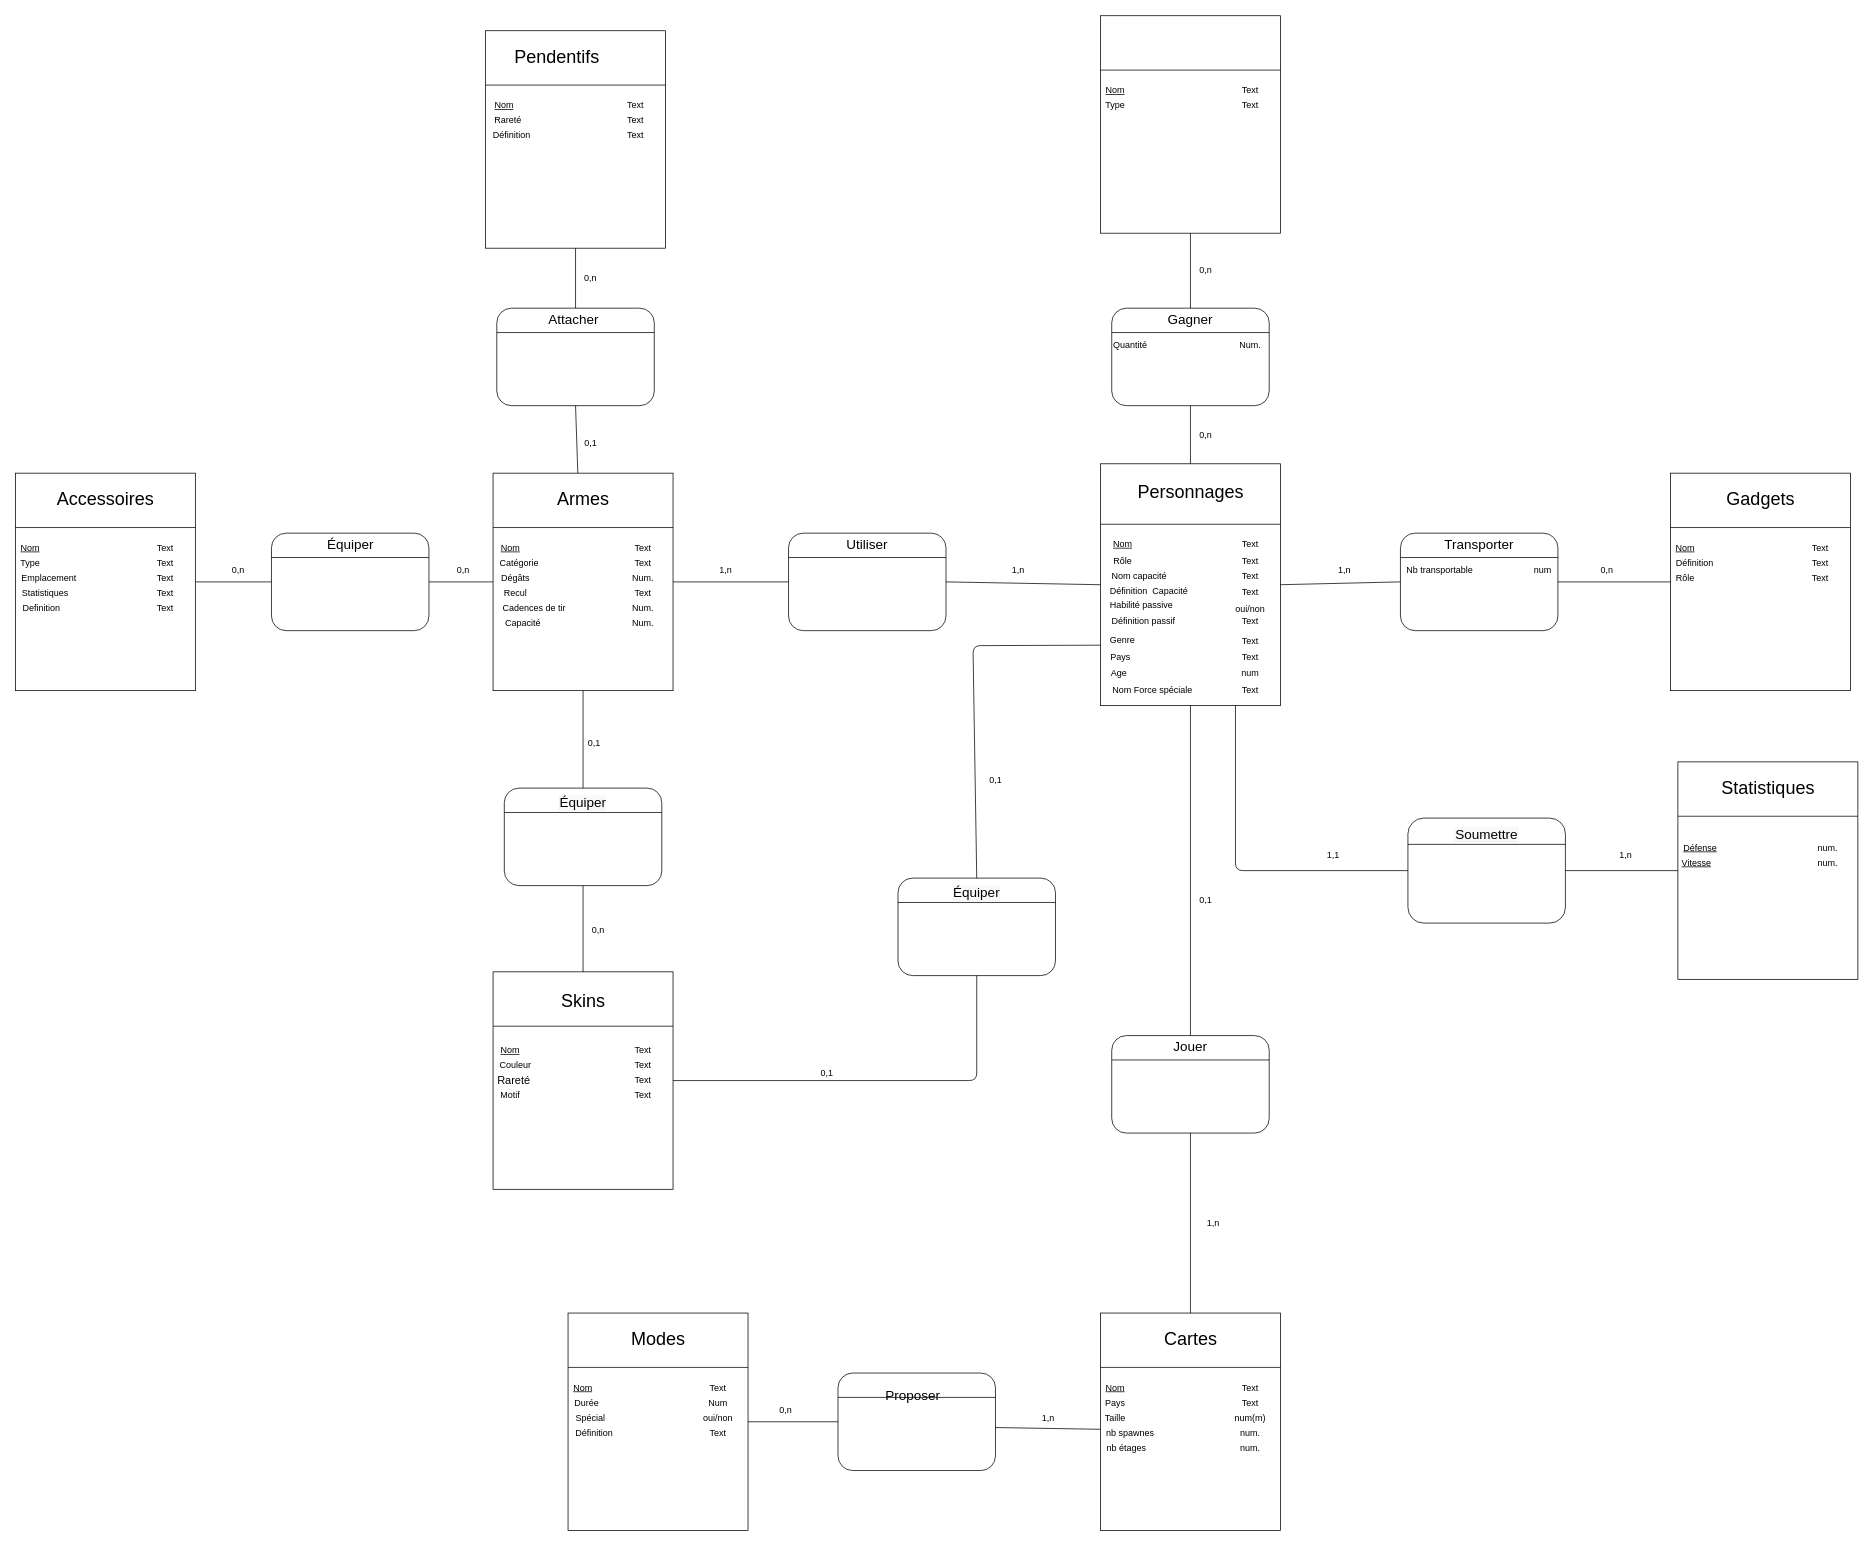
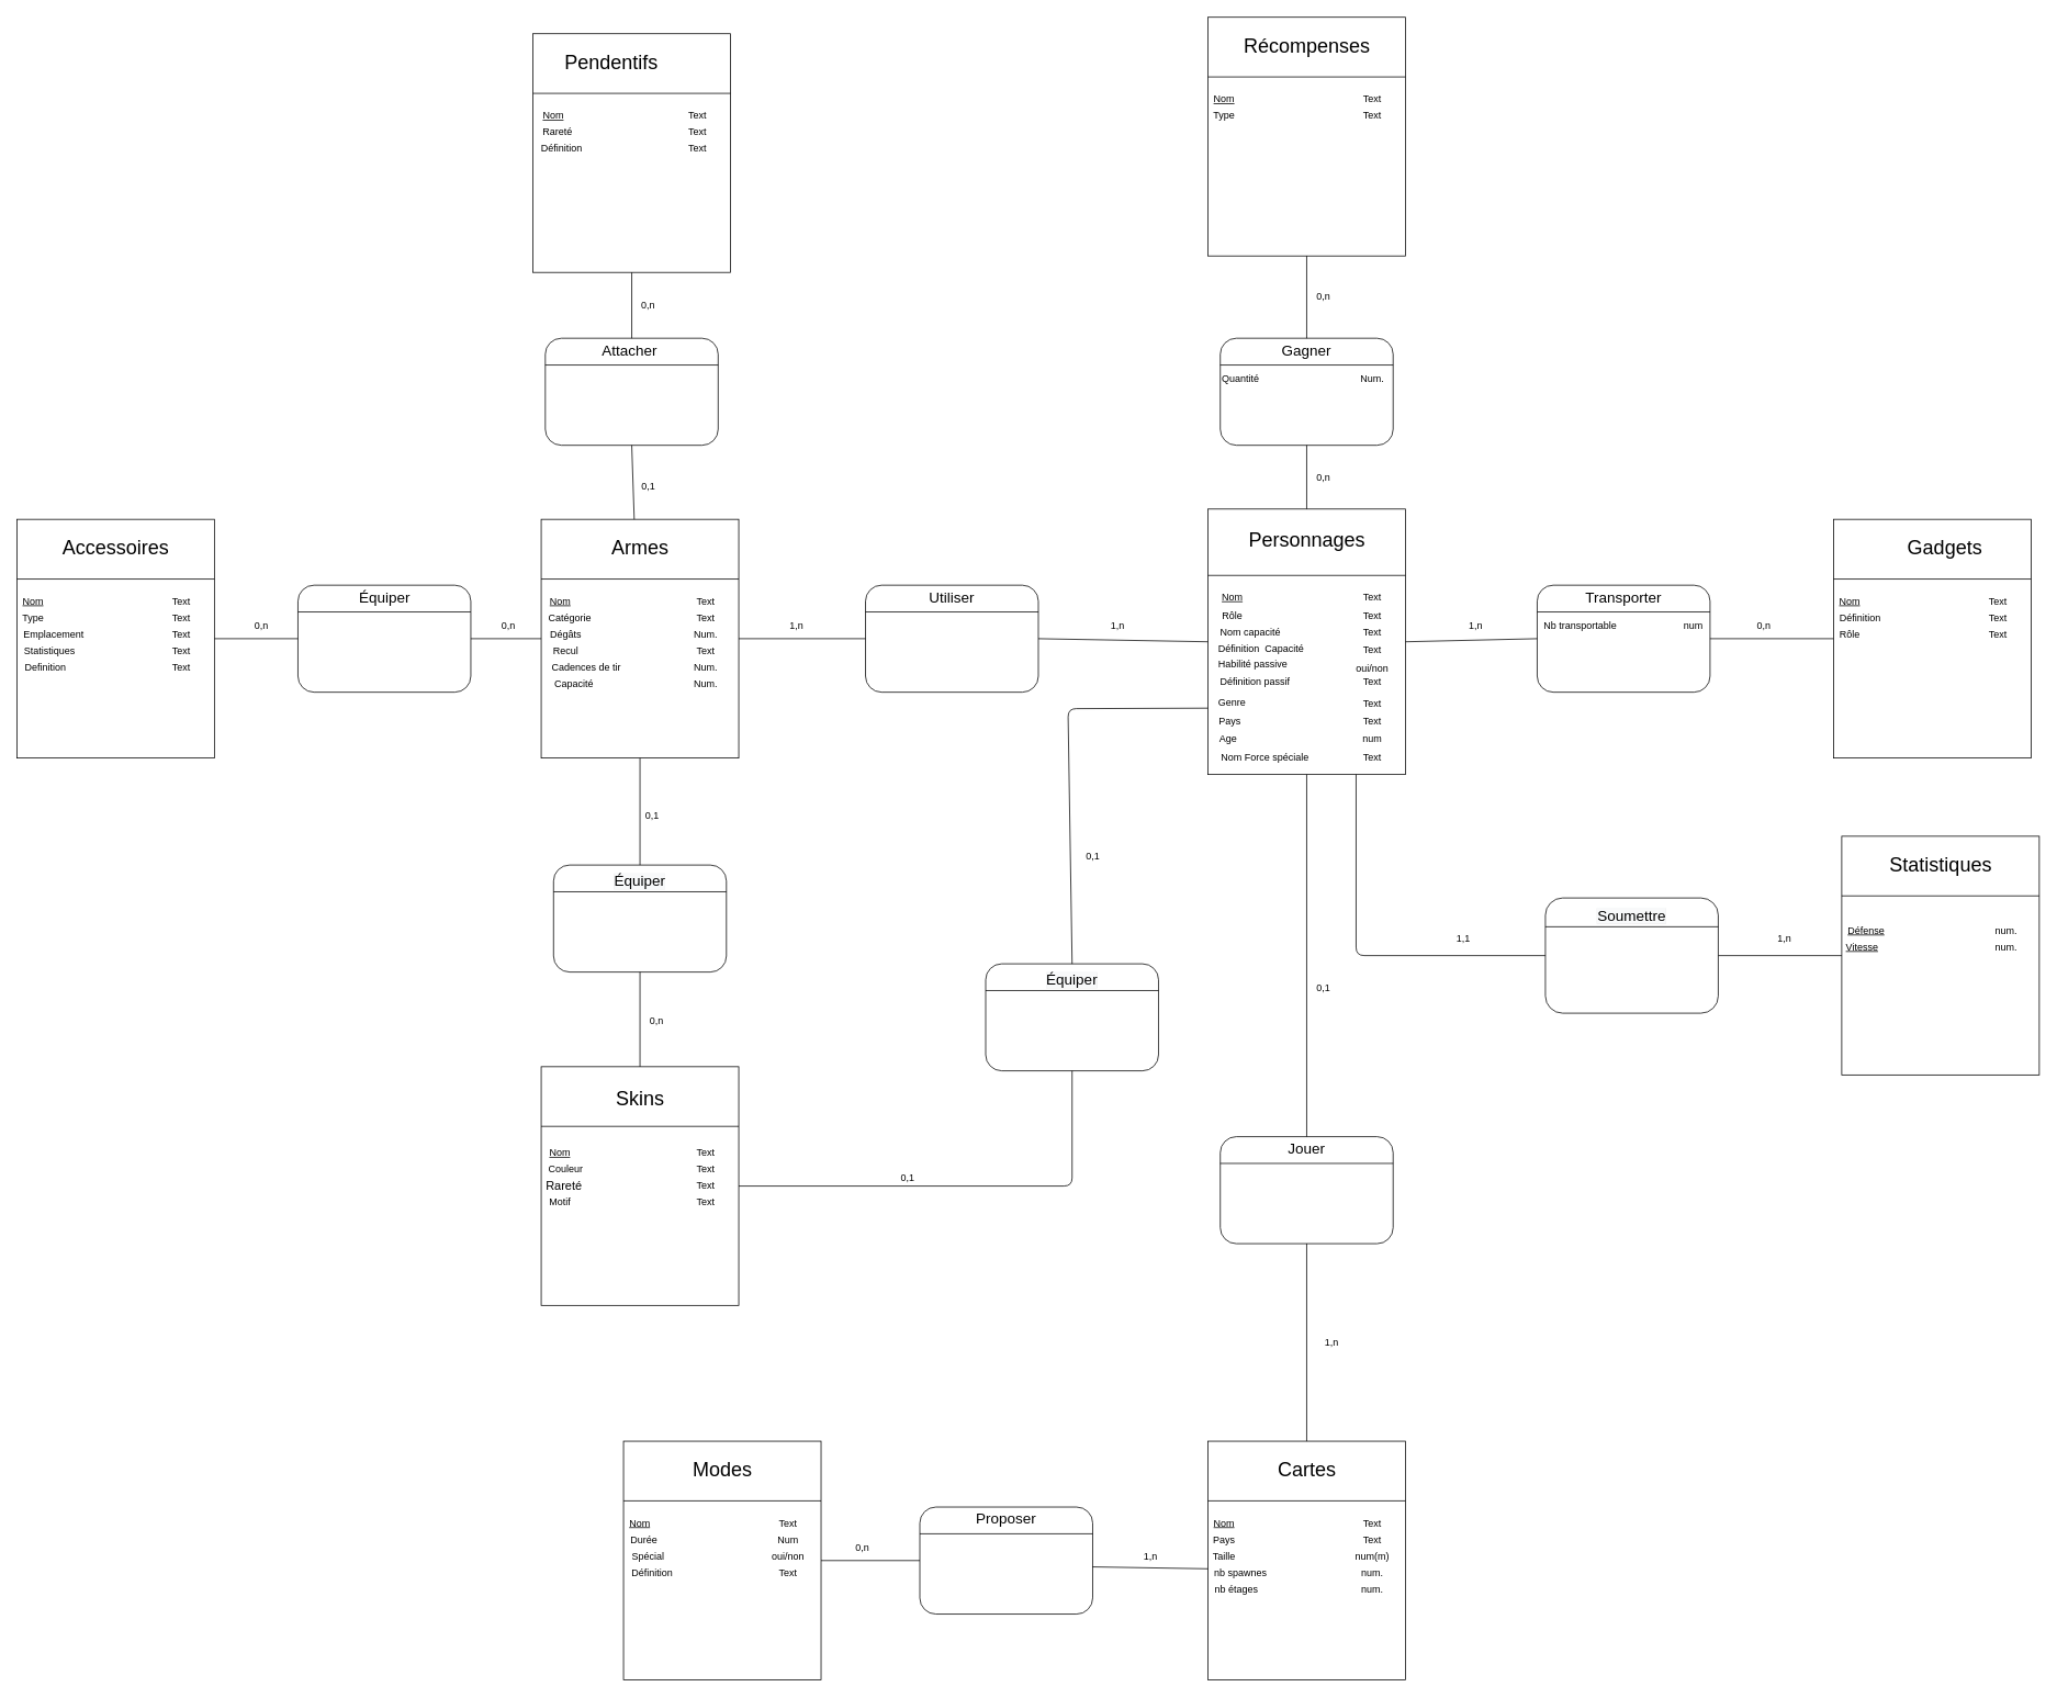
+ <mxCell id="42" value="&lt;font style=&quot;font-size: 24px&quot;&gt;Récompenses&lt;/font&gt;" style="text;html=1;strokeColor=none;fillColor=none;align=center;verticalAlign=middle;whiteSpace=wrap;rounded=0;" parent="40" vertex="1"><mxGeometry x="37.5" y="10" width="165" height="50" as="geometry" /></mxCell>
- <mxCell id="110" value="&lt;font style=&quot;font-size: 24px&quot;&gt;Gadgets&lt;/font&gt;" style="text;html=1;strokeColor=none;fillColor=none;align=center;verticalAlign=middle;whiteSpace=wrap;rounded=0;" parent="108" vertex="1"><mxGeometry x="37.5" y="10" width="165" height="50" as="geometry" /></mxCell>
+ <mxCell id="110" value="&lt;font style=&quot;font-size: 24px&quot;&gt;Gadgets&lt;/font&gt;" style="text;html=1;strokeColor=none;fillColor=none;align=center;verticalAlign=middle;whiteSpace=wrap;rounded=0;" parent="108" vertex="1"><mxGeometry x="52.5" y="10" width="165" height="50" as="geometry" /></mxCell>
- <mxCell id="167" value="&lt;font style=&quot;font-size: 18px&quot;&gt;Proposer&lt;/font&gt;" style="text;html=1;strokeColor=none;fillColor=none;align=center;verticalAlign=middle;whiteSpace=wrap;rounded=0;" parent="164" vertex="1"><mxGeometry x="55" y="15" width="90" height="30" as="geometry" /></mxCell>
+ <mxCell id="167" value="&lt;font style=&quot;font-size: 18px&quot;&gt;Proposer&lt;/font&gt;" style="text;html=1;strokeColor=none;fillColor=none;align=center;verticalAlign=middle;whiteSpace=wrap;rounded=0;" parent="164" vertex="1"><mxGeometry x="60" width="90" height="30" as="geometry" /></mxCell>
